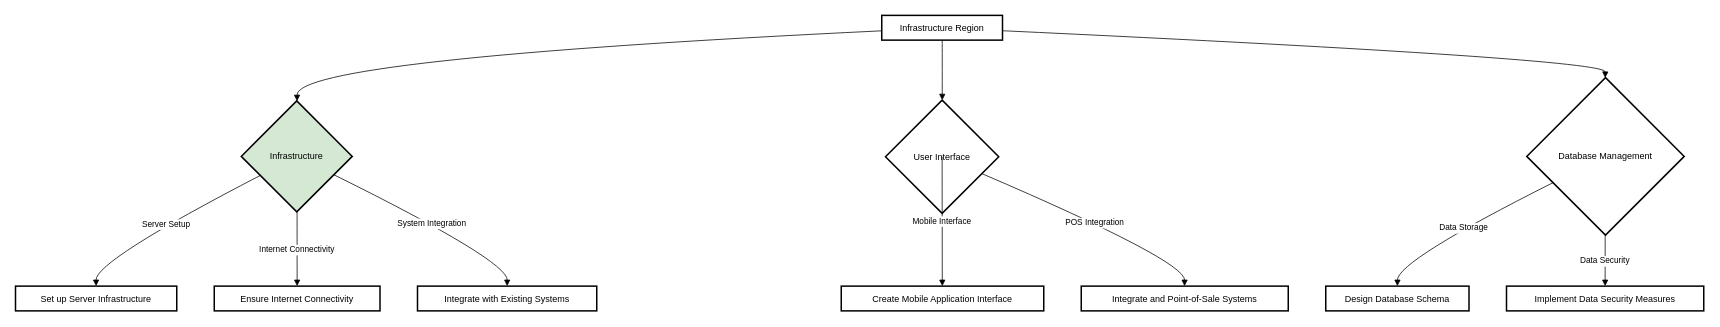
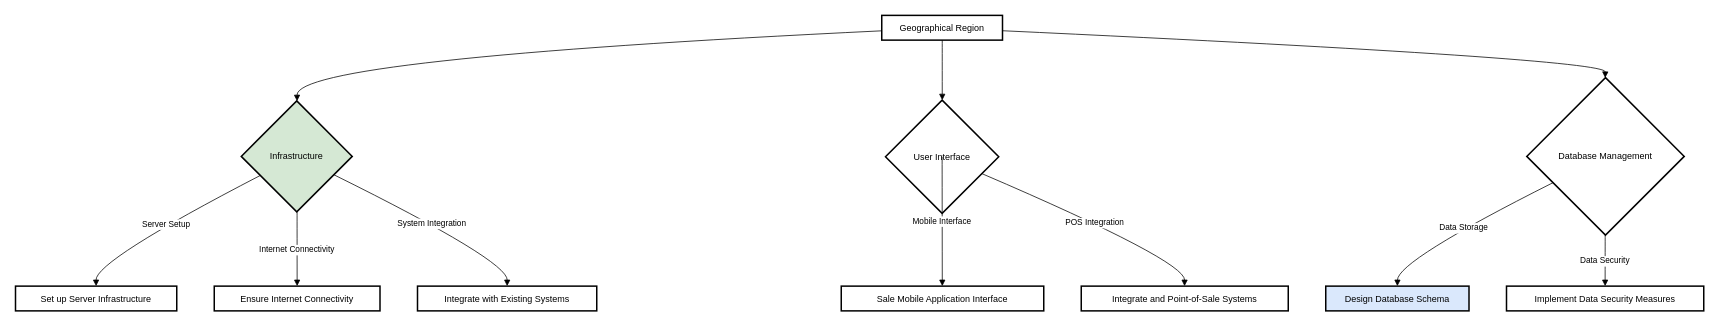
- <mxCell id="2" value="Infrastructure Region" style="whiteSpace=wrap;strokeWidth=2;" vertex="1" parent="1"><mxGeometry x="1175" y="20" width="161" height="33" as="geometry" /></mxCell>
+ <mxCell id="2" value="Geographical Region" style="whiteSpace=wrap;strokeWidth=2;" vertex="1" parent="1"><mxGeometry x="1175" y="20" width="161" height="33" as="geometry" /></mxCell>
- <mxCell id="8" value="Create Mobile Application Interface" style="whiteSpace=wrap;strokeWidth=2;" vertex="1" parent="1"><mxGeometry x="1121" y="381" width="270" height="33" as="geometry" /></mxCell>
+ <mxCell id="8" value="Sale Mobile Application Interface" style="whiteSpace=wrap;strokeWidth=2;" vertex="1" parent="1"><mxGeometry x="1121" y="381" width="270" height="33" as="geometry" /></mxCell>
- <mxCell id="11" value="Design Database Schema" style="whiteSpace=wrap;strokeWidth=2;" vertex="1" parent="1"><mxGeometry x="1767" y="381" width="191" height="33" as="geometry" /></mxCell>
+ <mxCell id="11" value="Design Database Schema" style="whiteSpace=wrap;strokeWidth=2;fillColor=#dae8fc;" vertex="1" parent="1"><mxGeometry x="1767" y="381" width="191" height="33" as="geometry" /></mxCell>
